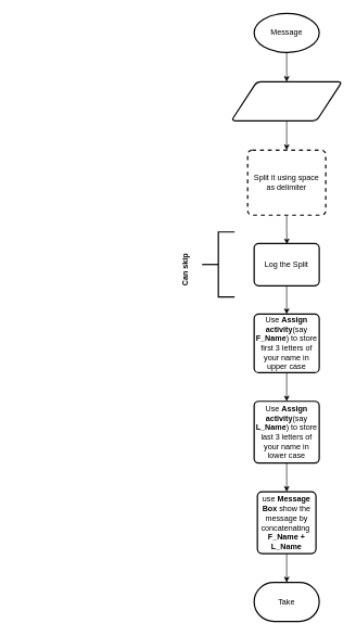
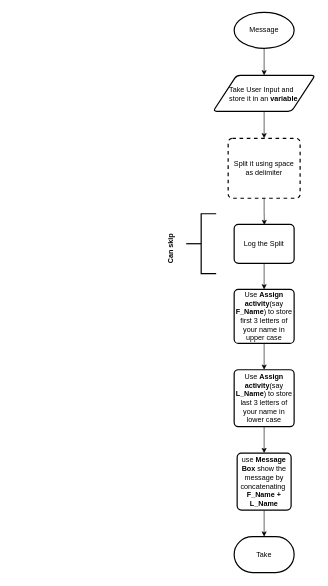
+ <mxCell id="11" value="Take User Input and &lt;br&gt;store it in an &lt;b&gt;variable&lt;/b&gt;" style="text;html=1;resizable=0;points=[];autosize=1;align=left;verticalAlign=top;spacingTop=-4;" vertex="1" parent="1"><mxGeometry x="380" y="140" width="130" height="30" as="geometry" /></mxCell>
